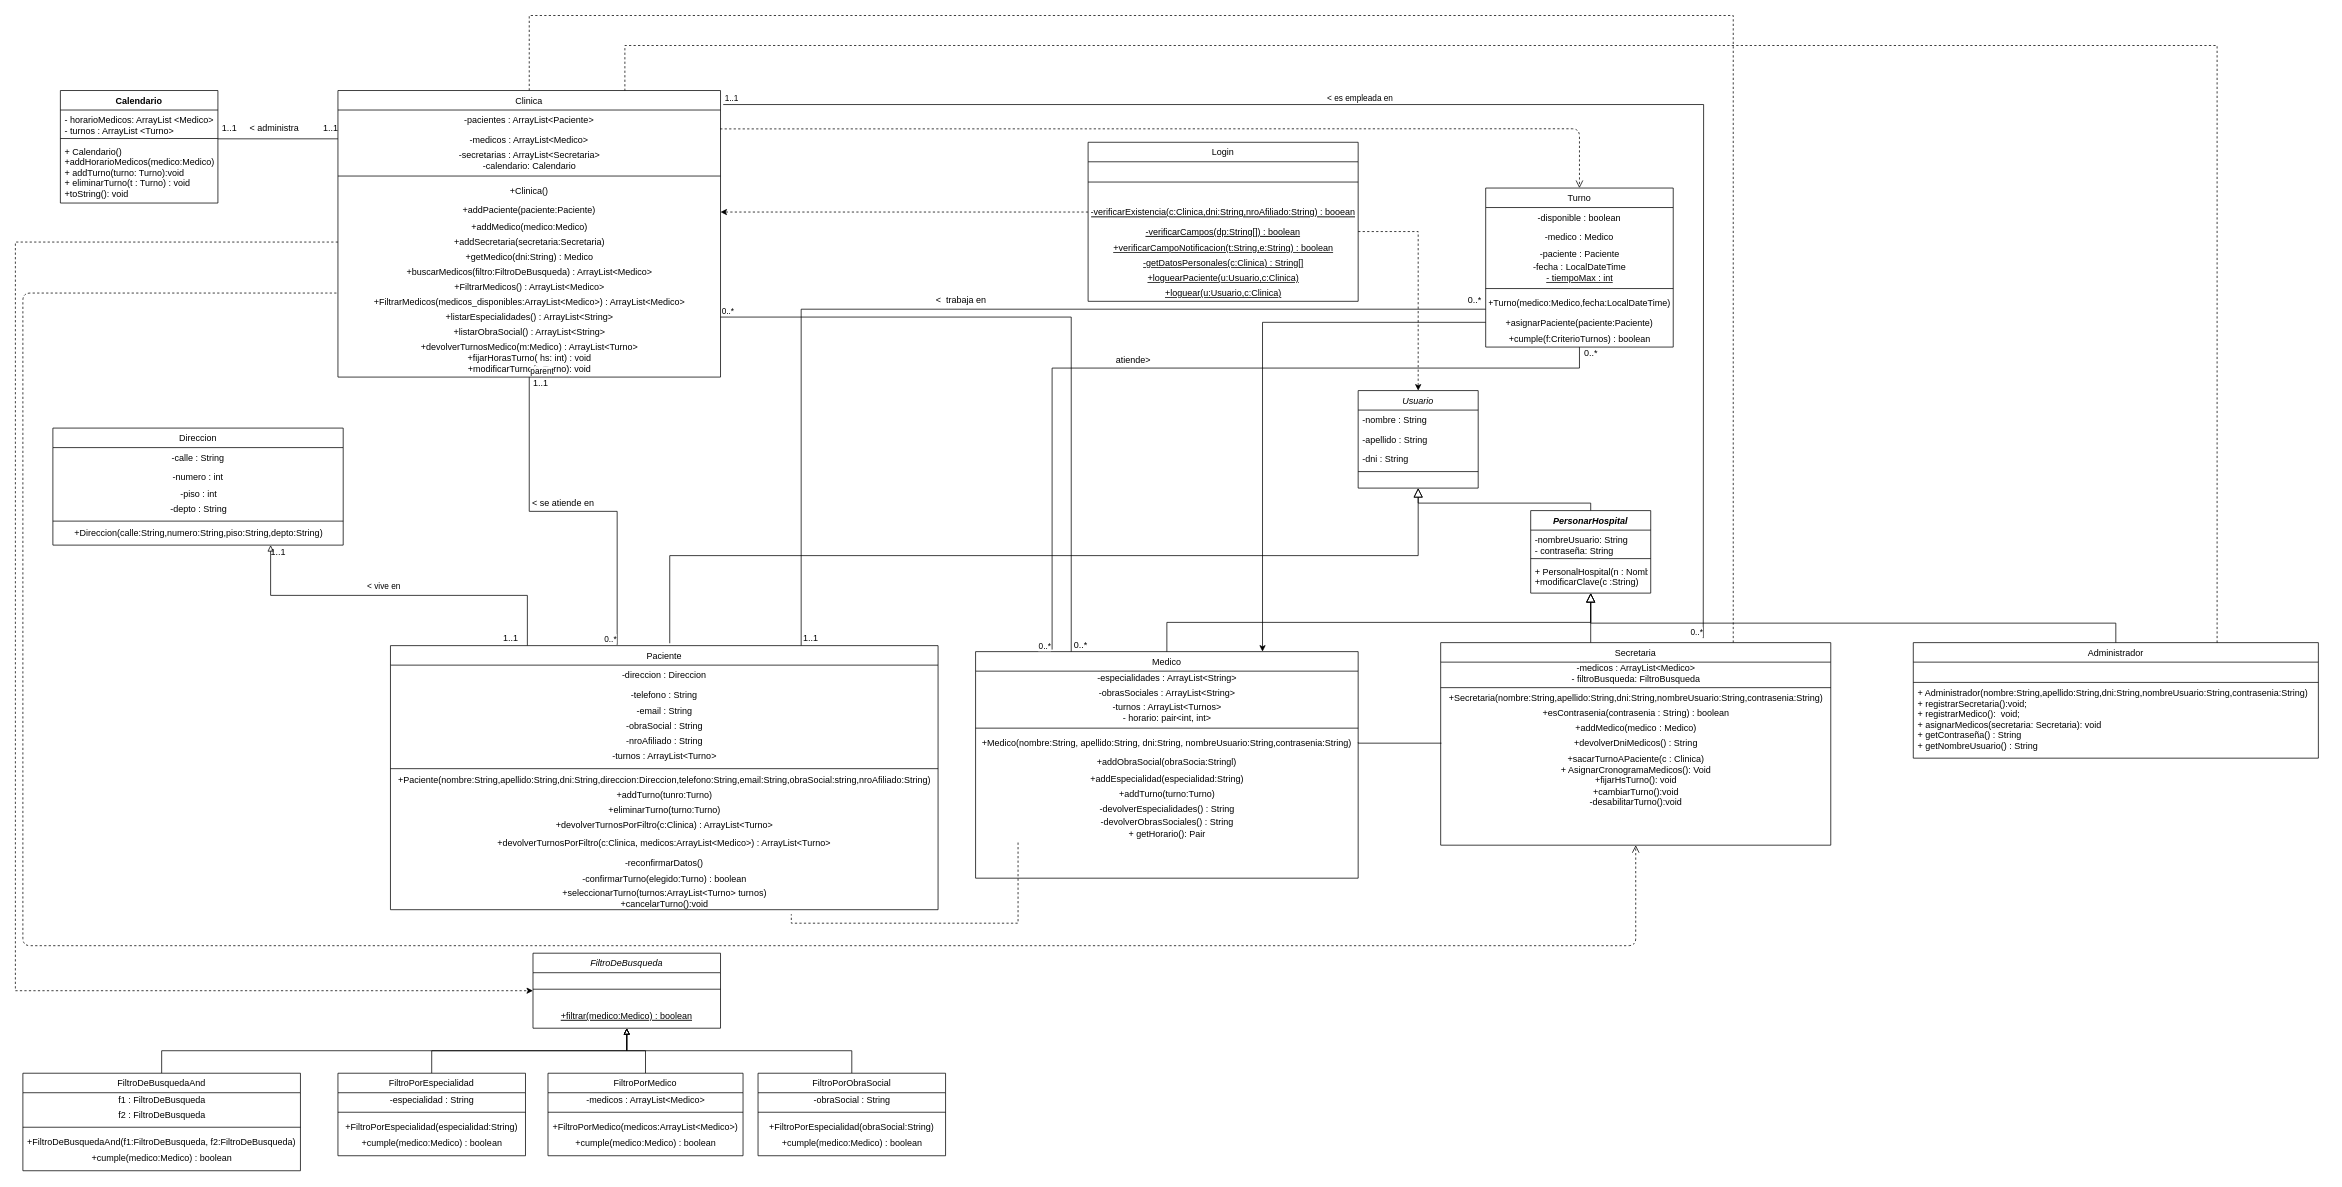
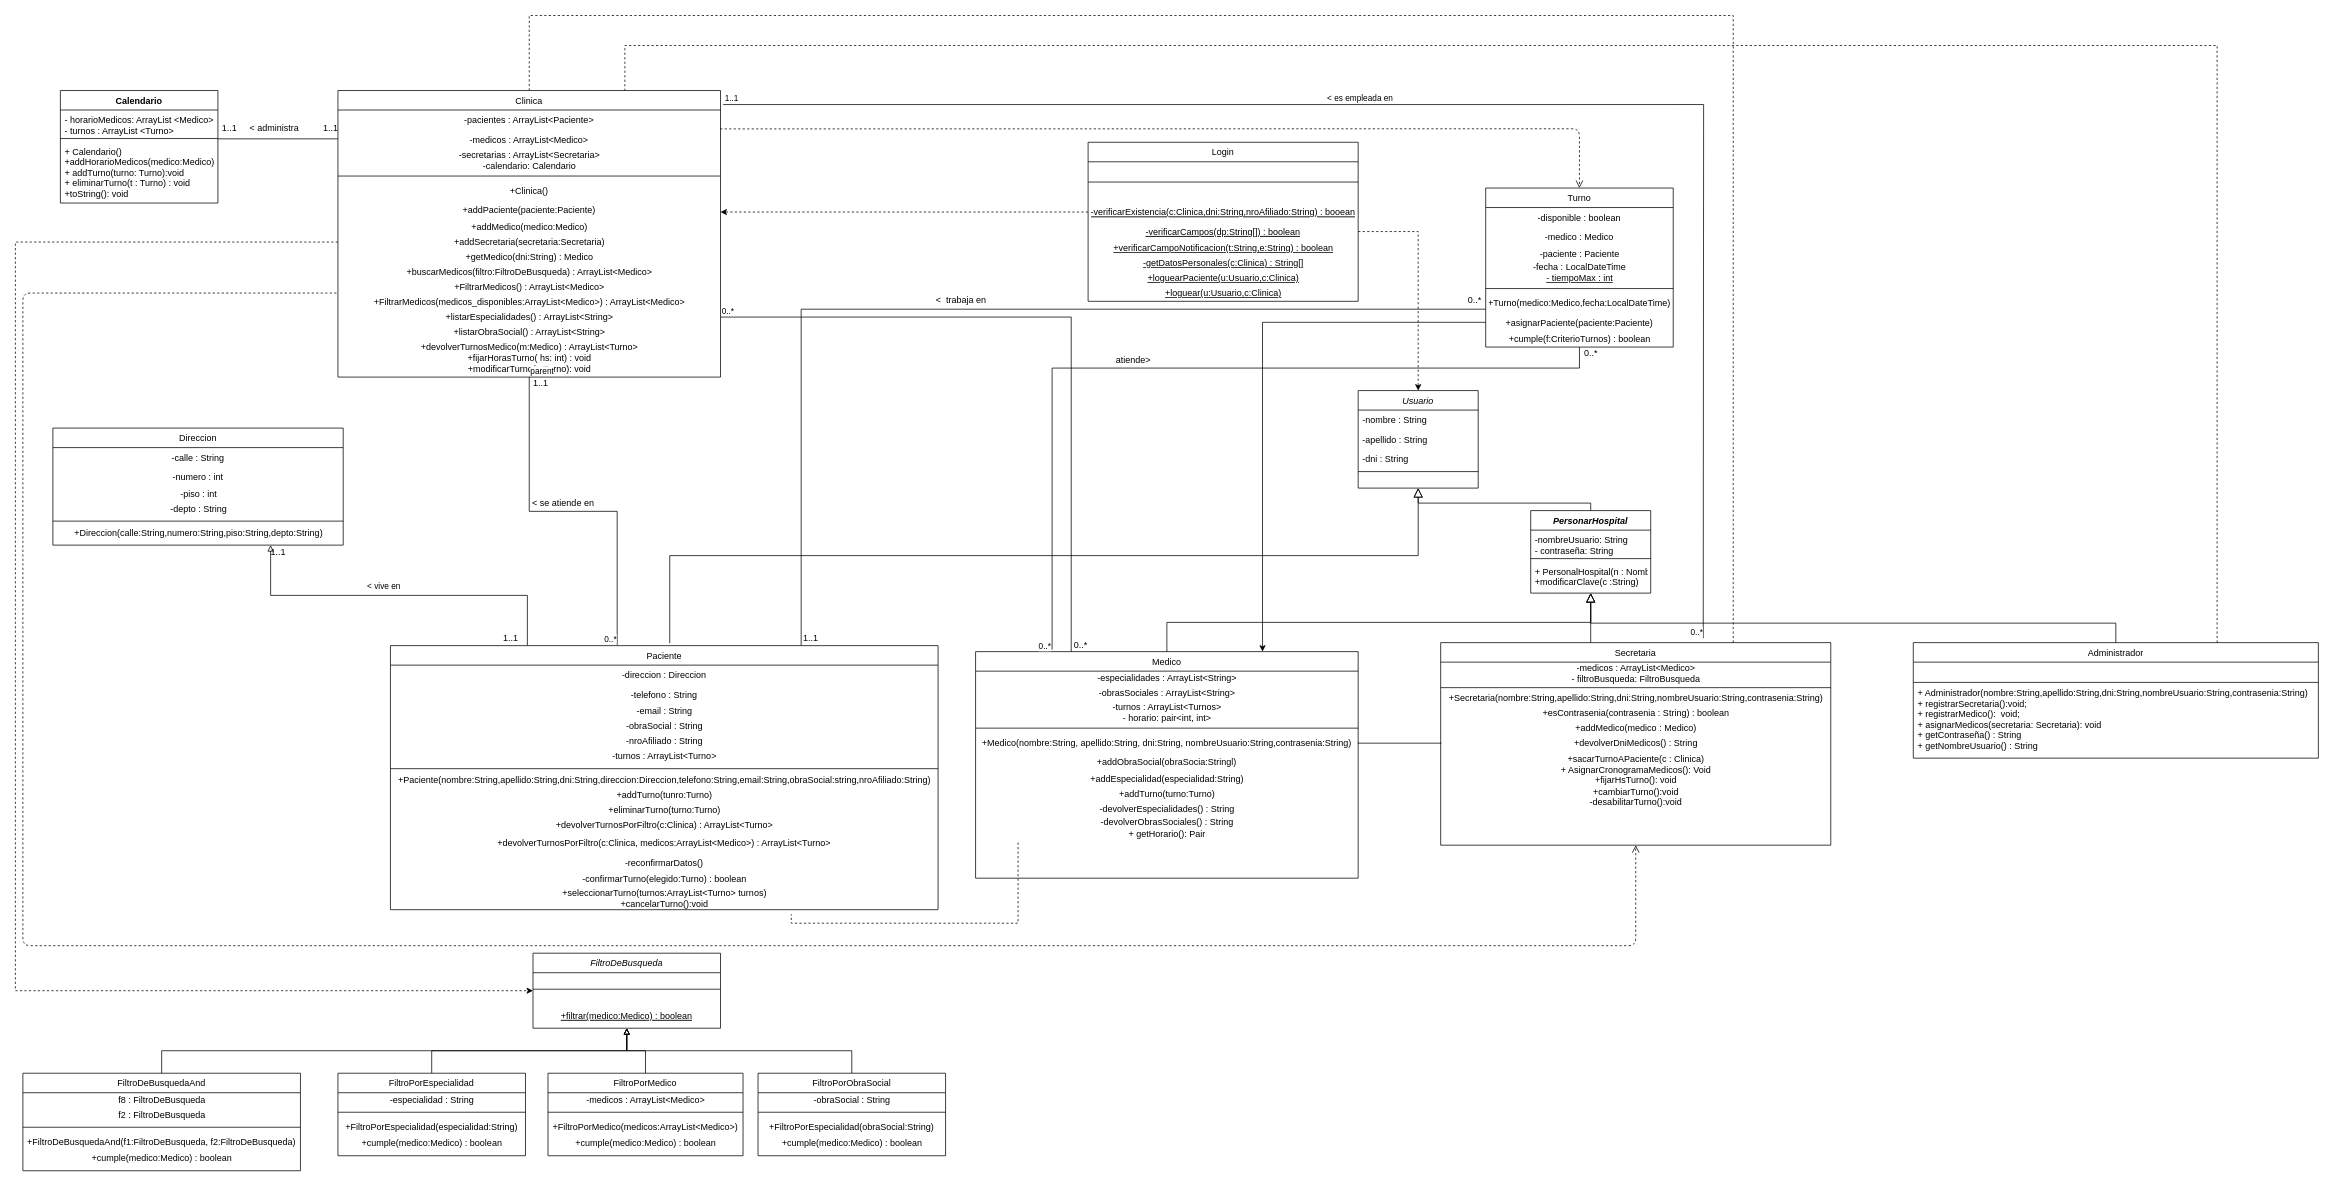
- <mxCell id="87" value="f1 : FiltroDeBusqueda" style="text;html=1;align=center;verticalAlign=middle;resizable=0;points=[];autosize=1;strokeColor=none;fillColor=none;" parent="86" vertex="1"><mxGeometry y="26" width="370" height="20" as="geometry" /></mxCell>
+ <mxCell id="87" value="f8 : FiltroDeBusqueda" style="text;html=1;align=center;verticalAlign=middle;resizable=0;points=[];autosize=1;strokeColor=none;fillColor=none;" parent="86" vertex="1"><mxGeometry y="26" width="370" height="20" as="geometry" /></mxCell>
